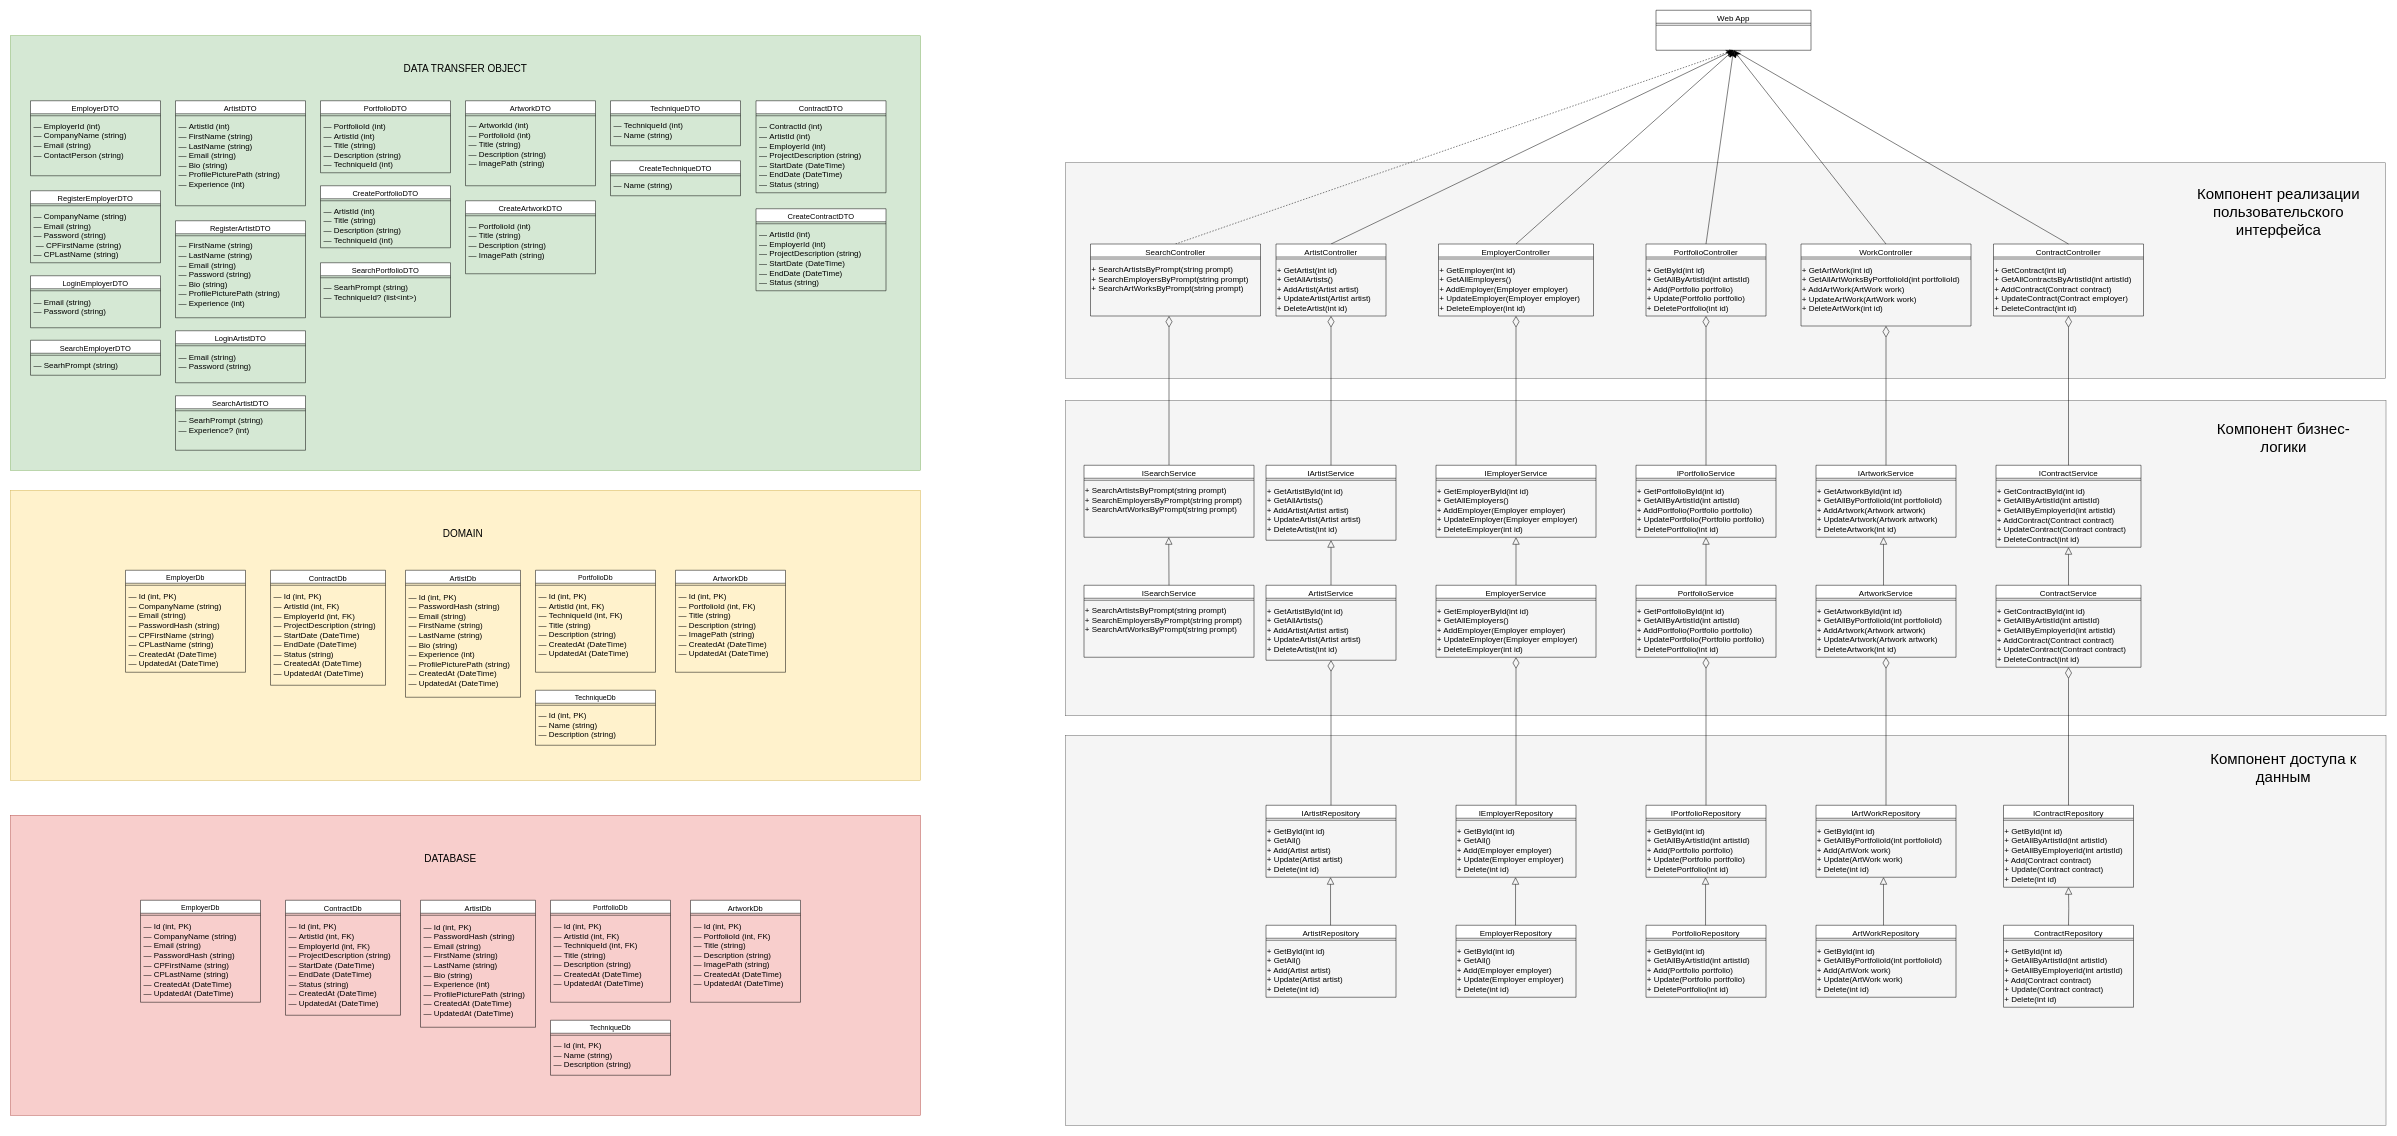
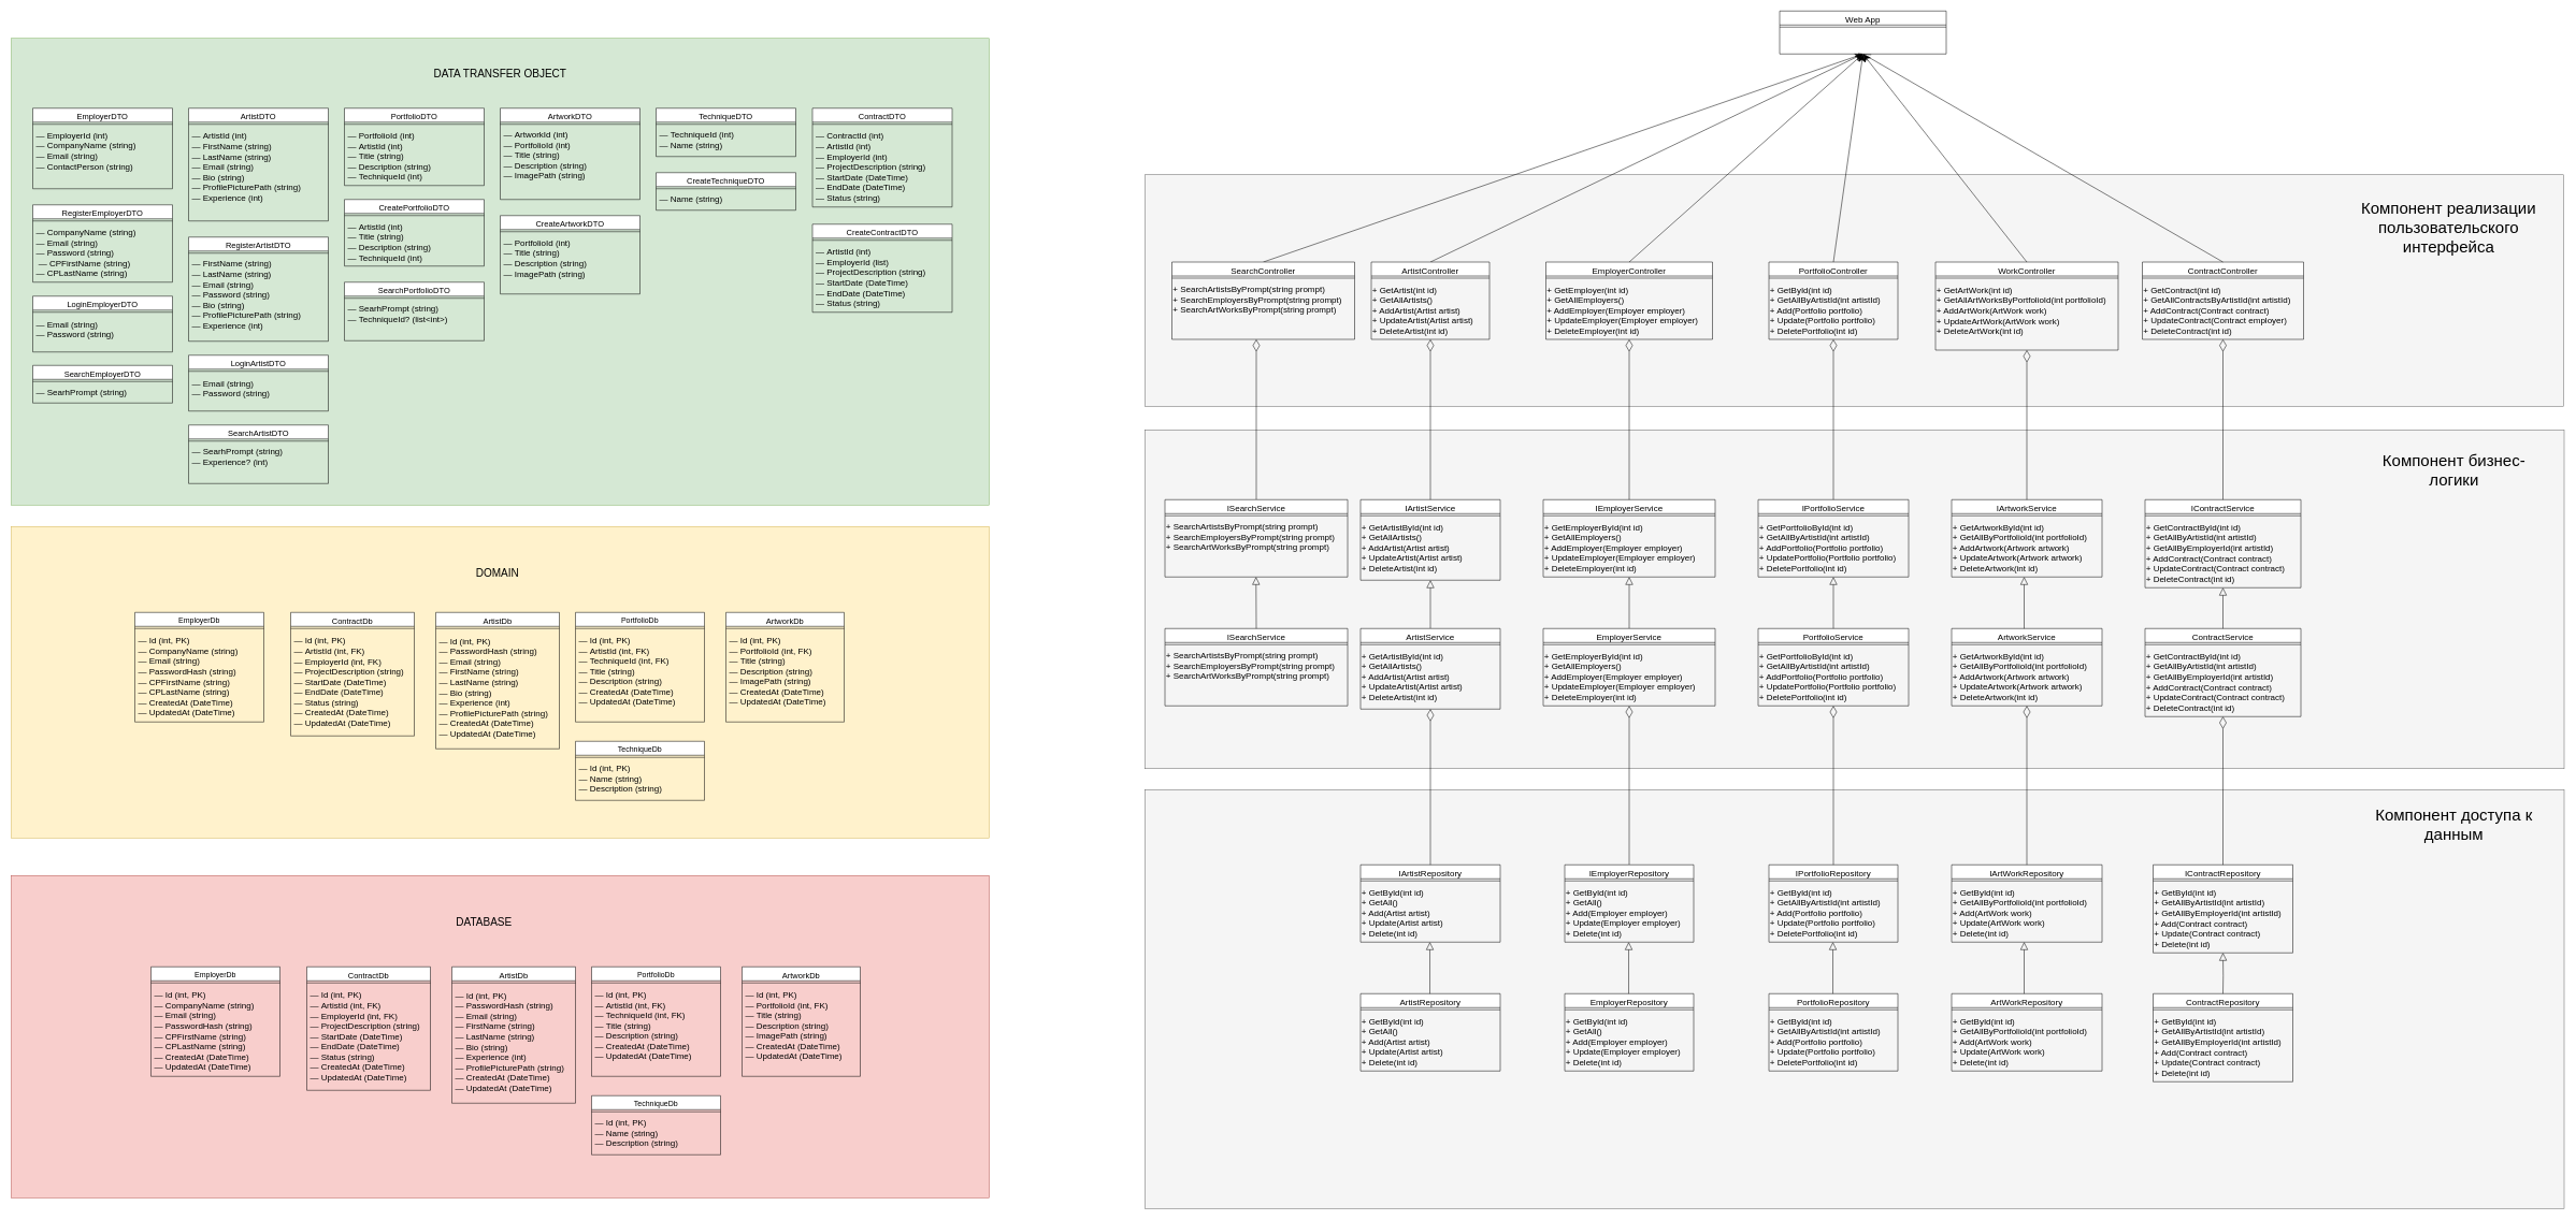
- <mxCell id="203" style="rounded=0;orthogonalLoop=1;jettySize=auto;html=1;entryX=0.5;entryY=1;entryDx=0;entryDy=0;exitX=0.5;exitY=0;exitDx=0;exitDy=0;dashed=1;" edge="1" parent="1" source="204" target="197"><mxGeometry relative="1" as="geometry" /></mxCell>
+ <mxCell id="203" style="rounded=0;orthogonalLoop=1;jettySize=auto;html=1;entryX=0.5;entryY=1;entryDx=0;entryDy=0;exitX=0.5;exitY=0;exitDx=0;exitDy=0;" edge="1" parent="1" source="204" target="197"><mxGeometry relative="1" as="geometry" /></mxCell>
- <mxCell id="117" value="&lt;div&gt;&lt;span style=&quot;font-size: 16px; background-color: transparent; color: light-dark(rgb(0, 0, 0), rgb(255, 255, 255));&quot;&gt;&amp;nbsp;—&amp;nbsp;&lt;/span&gt;&lt;span style=&quot;font-size: 16px;&quot;&gt;ArtistId (int)&lt;/span&gt;&lt;/div&gt;&lt;div&gt;&lt;span style=&quot;font-size: 16px; background-color: transparent; color: light-dark(rgb(0, 0, 0), rgb(255, 255, 255));&quot;&gt;&amp;nbsp;—&amp;nbsp;&lt;/span&gt;&lt;span style=&quot;font-size: 16px;&quot;&gt;EmployerId (int)&lt;/span&gt;&lt;/div&gt;&lt;div&gt;&lt;span style=&quot;font-size: 16px; background-color: transparent; color: light-dark(rgb(0, 0, 0), rgb(255, 255, 255));&quot;&gt;&amp;nbsp;—&amp;nbsp;&lt;/span&gt;&lt;span style=&quot;font-size: 16px;&quot;&gt;ProjectDescription (string)&lt;/span&gt;&lt;/div&gt;&lt;div&gt;&lt;span style=&quot;font-size: 16px; background-color: transparent; color: light-dark(rgb(0, 0, 0), rgb(255, 255, 255));&quot;&gt;&amp;nbsp;—&amp;nbsp;&lt;/span&gt;&lt;span style=&quot;font-size: 16px;&quot;&gt;StartDate (DateTime)&lt;/span&gt;&lt;/div&gt;&lt;div&gt;&lt;span style=&quot;font-size: 16px; background-color: transparent; color: light-dark(rgb(0, 0, 0), rgb(255, 255, 255));&quot;&gt;&amp;nbsp;—&amp;nbsp;&lt;/span&gt;&lt;span style=&quot;font-size: 16px;&quot;&gt;EndDate (DateTime)&lt;/span&gt;&lt;/div&gt;&lt;div&gt;&lt;span style=&quot;font-size: 16px; background-color: transparent; color: light-dark(rgb(0, 0, 0), rgb(255, 255, 255));&quot;&gt;&amp;nbsp;—&amp;nbsp;&lt;/span&gt;&lt;span style=&quot;font-size: 16px;&quot;&gt;Status (string)&lt;/span&gt;&lt;/div&gt;" style="text;html=1;align=left;verticalAlign=middle;resizable=0;points=[];autosize=1;strokeColor=none;fillColor=none;" parent="115" vertex="1"><mxGeometry y="34" width="260" height="130" as="geometry" /></mxCell>
+ <mxCell id="117" value="&lt;div&gt;&lt;span style=&quot;font-size: 16px; background-color: transparent; color: light-dark(rgb(0, 0, 0), rgb(255, 255, 255));&quot;&gt;&amp;nbsp;—&amp;nbsp;&lt;/span&gt;&lt;span style=&quot;font-size: 16px;&quot;&gt;ArtistId (int)&lt;/span&gt;&lt;/div&gt;&lt;div&gt;&lt;span style=&quot;font-size: 16px; background-color: transparent; color: light-dark(rgb(0, 0, 0), rgb(255, 255, 255));&quot;&gt;&amp;nbsp;—&amp;nbsp;&lt;/span&gt;&lt;span style=&quot;font-size: 16px;&quot;&gt;EmployerId (list)&lt;/span&gt;&lt;/div&gt;&lt;div&gt;&lt;span style=&quot;font-size: 16px; background-color: transparent; color: light-dark(rgb(0, 0, 0), rgb(255, 255, 255));&quot;&gt;&amp;nbsp;—&amp;nbsp;&lt;/span&gt;&lt;span style=&quot;font-size: 16px;&quot;&gt;ProjectDescription (string)&lt;/span&gt;&lt;/div&gt;&lt;div&gt;&lt;span style=&quot;font-size: 16px; background-color: transparent; color: light-dark(rgb(0, 0, 0), rgb(255, 255, 255));&quot;&gt;&amp;nbsp;—&amp;nbsp;&lt;/span&gt;&lt;span style=&quot;font-size: 16px;&quot;&gt;StartDate (DateTime)&lt;/span&gt;&lt;/div&gt;&lt;div&gt;&lt;span style=&quot;font-size: 16px; background-color: transparent; color: light-dark(rgb(0, 0, 0), rgb(255, 255, 255));&quot;&gt;&amp;nbsp;—&amp;nbsp;&lt;/span&gt;&lt;span style=&quot;font-size: 16px;&quot;&gt;EndDate (DateTime)&lt;/span&gt;&lt;/div&gt;&lt;div&gt;&lt;span style=&quot;font-size: 16px; background-color: transparent; color: light-dark(rgb(0, 0, 0), rgb(255, 255, 255));&quot;&gt;&amp;nbsp;—&amp;nbsp;&lt;/span&gt;&lt;span style=&quot;font-size: 16px;&quot;&gt;Status (string)&lt;/span&gt;&lt;/div&gt;" style="text;html=1;align=left;verticalAlign=middle;resizable=0;points=[];autosize=1;strokeColor=none;fillColor=none;" parent="115" vertex="1"><mxGeometry y="34" width="260" height="130" as="geometry" /></mxCell>
